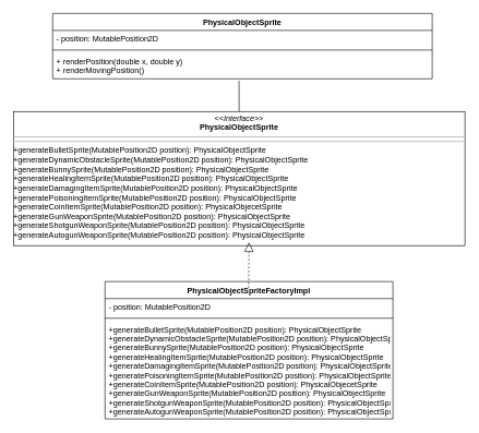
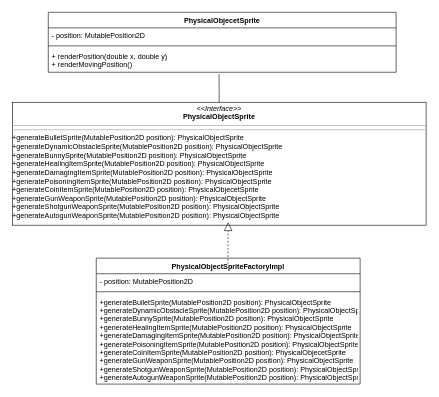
- <mxCell id="2" value="PhysicalObjectSprite" style="swimlane;fontStyle=1;align=center;verticalAlign=top;childLayout=stackLayout;horizontal=1;startSize=26;horizontalStack=0;resizeParent=1;resizeParentMax=0;resizeLast=0;collapsible=1;marginBottom=0;" vertex="1" parent="1"><mxGeometry x="80" y="20" width="580" height="100" as="geometry" /></mxCell>
+ <mxCell id="2" value="PhysicalObjecetSprite" style="swimlane;fontStyle=1;align=center;verticalAlign=top;childLayout=stackLayout;horizontal=1;startSize=26;horizontalStack=0;resizeParent=1;resizeParentMax=0;resizeLast=0;collapsible=1;marginBottom=0;" vertex="1" parent="1"><mxGeometry x="80" y="20" width="580" height="100" as="geometry" /></mxCell>
